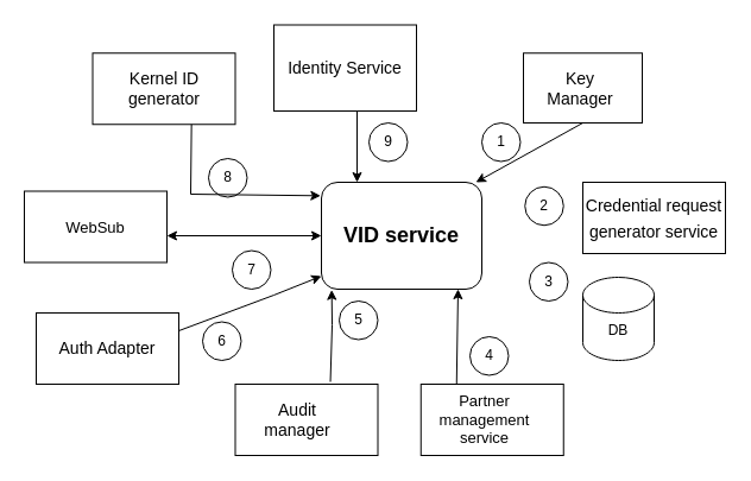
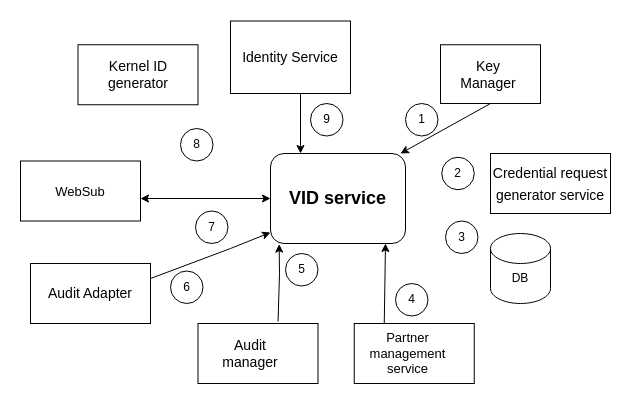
- <mxCell id="21" value="8" style="ellipse;whiteSpace=wrap;html=1;aspect=fixed;" vertex="1" parent="1"><mxGeometry x="175" y="133" width="32.5" height="32.5" as="geometry" /></mxCell>
+ <mxCell id="21" value="8" style="ellipse;whiteSpace=wrap;html=1;aspect=fixed;" vertex="1" parent="1"><mxGeometry x="180" y="128" width="32.5" height="32.5" as="geometry" /></mxCell>
- <mxCell id="27" value="" style="endArrow=classic;html=1;rounded=0;fontSize=14;entryX=-0.005;entryY=0.126;entryDx=0;entryDy=0;entryPerimeter=0;exitX=0.693;exitY=0.99;exitDx=0;exitDy=0;exitPerimeter=0;" edge="1" parent="1" source="31" target="2"><mxGeometry width="50" height="50" relative="1" as="geometry"><mxPoint x="160" y="113" as="sourcePoint" /><mxPoint x="280" y="143" as="targetPoint" /><Array as="points"><mxPoint x="160" y="163" /></Array></mxGeometry></mxCell>
- <mxCell id="5" value="&lt;font style=&quot;font-size: 14px&quot;&gt;Auth Adapter&lt;/font&gt;" style="rounded=0;whiteSpace=wrap;html=1;" vertex="1" parent="1"><mxGeometry x="30" y="263" width="120" height="60" as="geometry" /></mxCell>
+ <mxCell id="5" value="&lt;font style=&quot;font-size: 14px&quot;&gt;Audit Adapter&lt;/font&gt;" style="rounded=0;whiteSpace=wrap;html=1;" vertex="1" parent="1"><mxGeometry x="30" y="263" width="120" height="60" as="geometry" /></mxCell>
